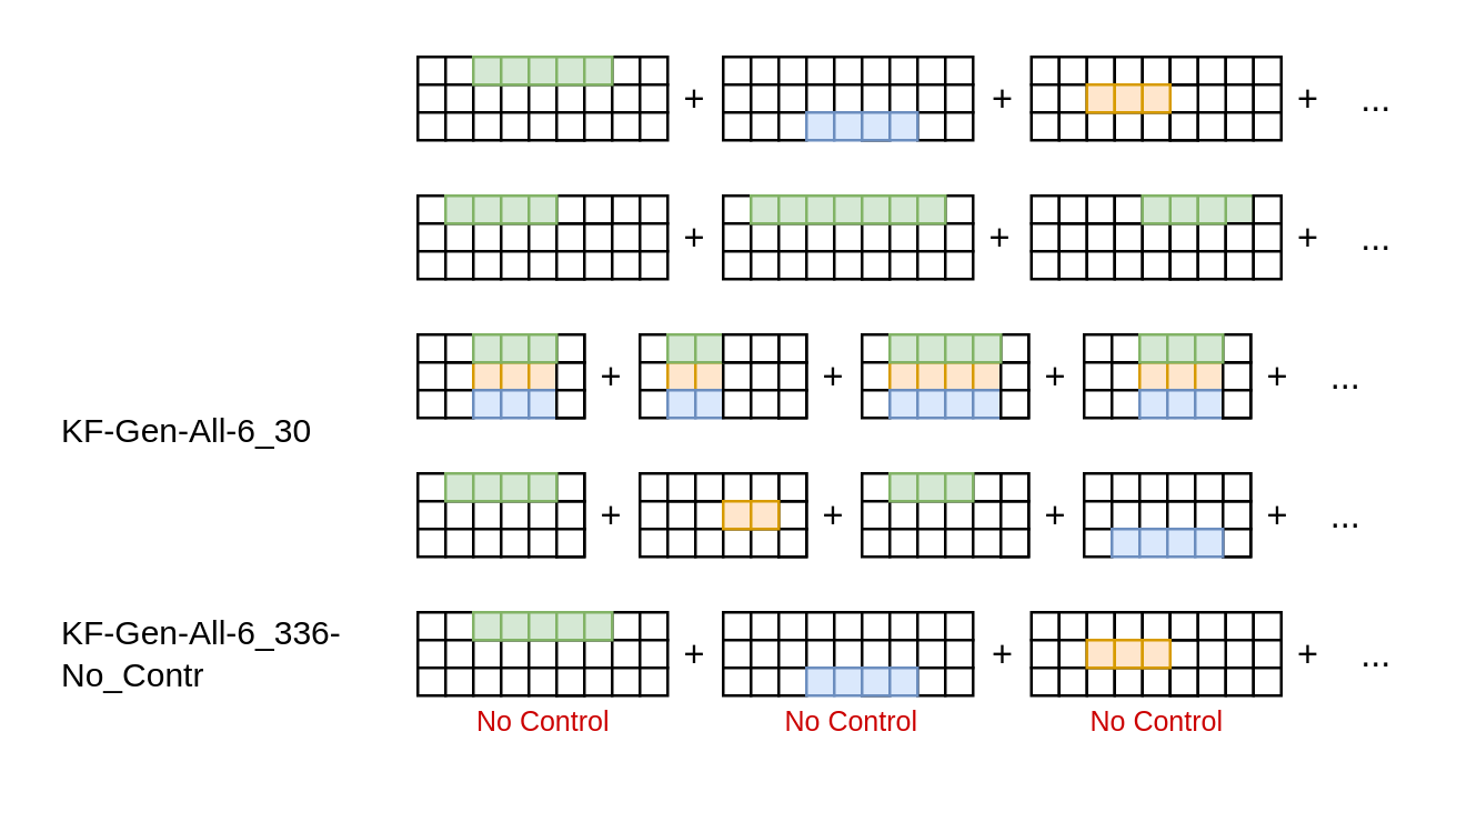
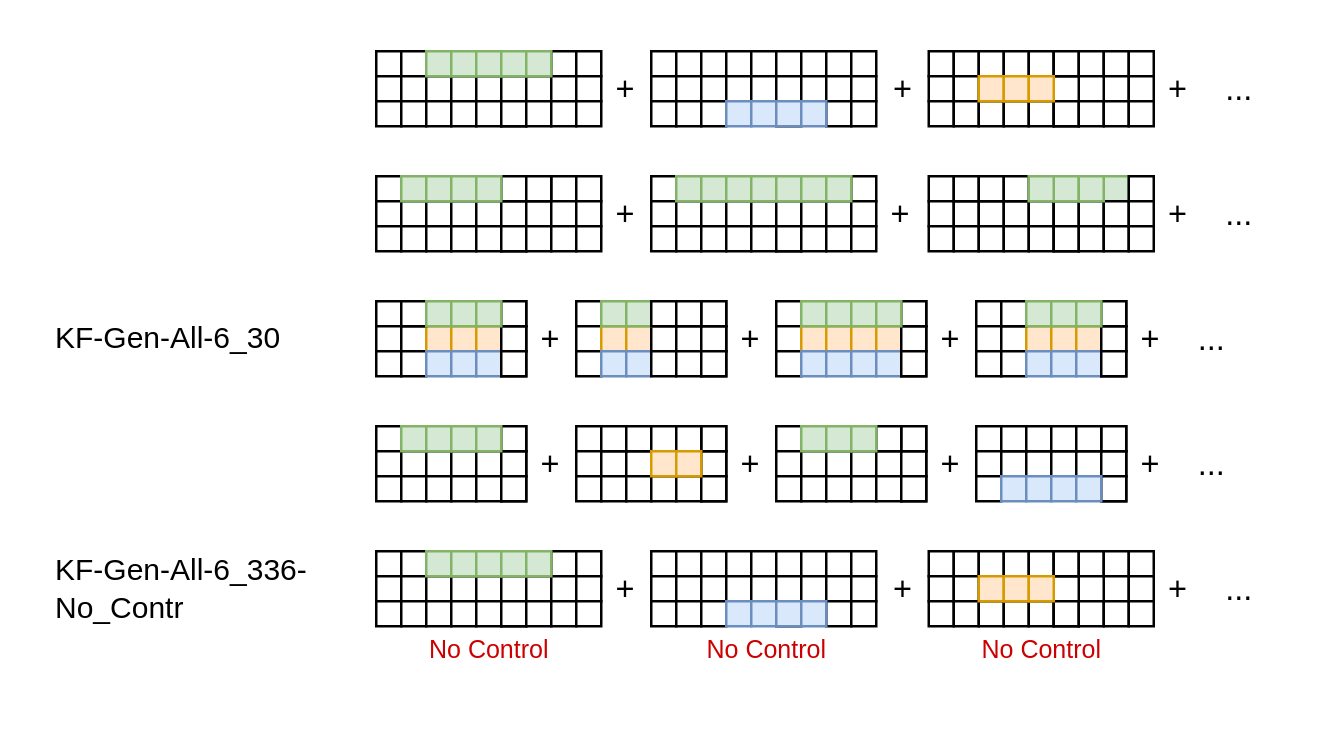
- <mxCell id="379" value="KF-Gen-All-6_30" style="text;html=1;align=left;verticalAlign=middle;resizable=0;points=[];autosize=1;strokeColor=none;fillColor=none;fontStyle=0" vertex="1" parent="1"><mxGeometry x="20" y="140" width="110" height="30" as="geometry" /></mxCell>
+ <mxCell id="379" value="KF-Gen-All-6_30" style="text;html=1;align=left;verticalAlign=middle;resizable=0;points=[];autosize=1;strokeColor=none;fillColor=none;fontStyle=0" vertex="1" parent="1"><mxGeometry x="20" y="120" width="110" height="30" as="geometry" /></mxCell>
